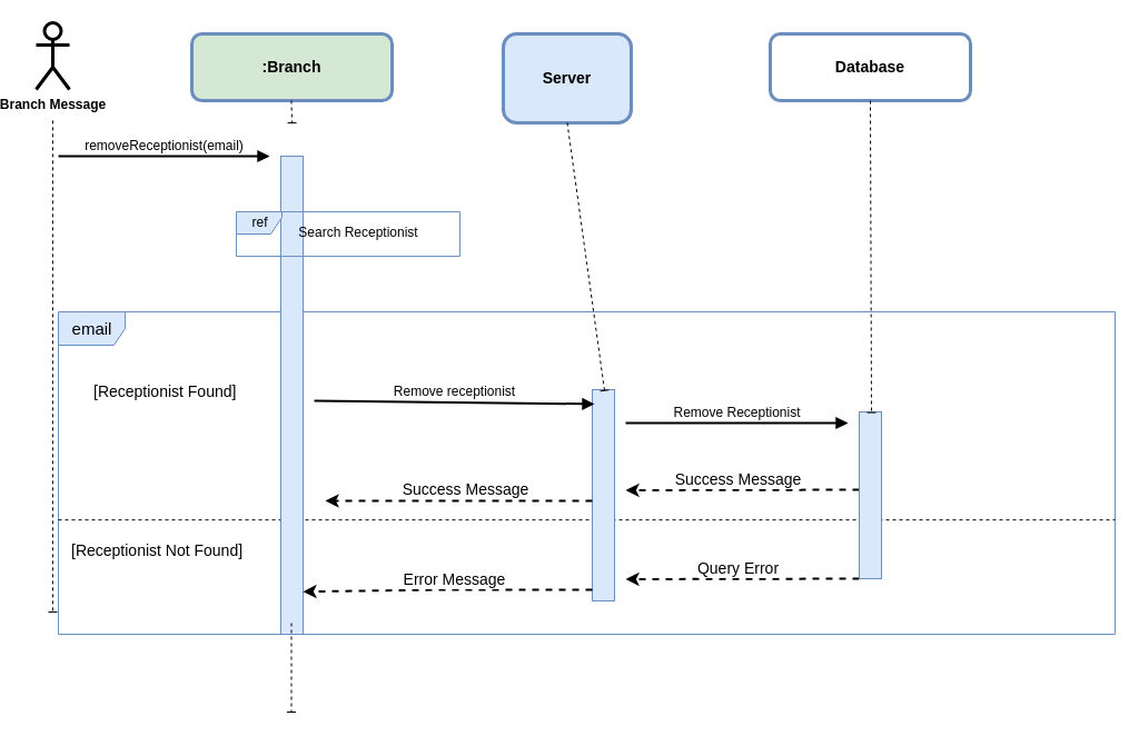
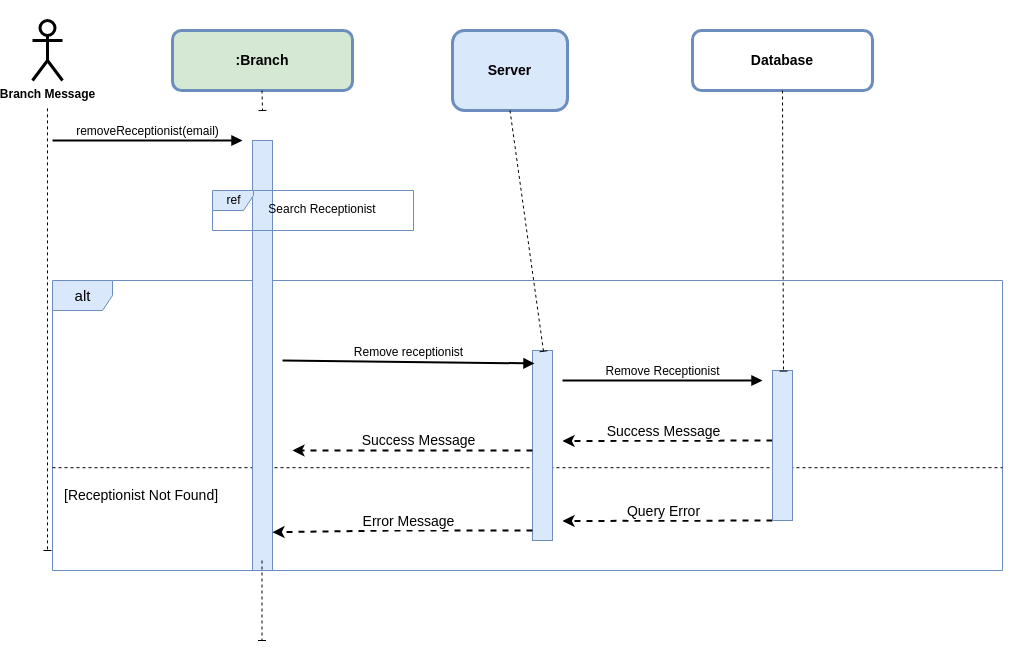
- <mxCell id="6" value="&lt;font style=&quot;font-size: 15px;&quot;&gt;email&lt;/font&gt;" style="shape=umlFrame;tabWidth=110;tabHeight=30;tabPosition=left;html=1;boundedLbl=1;labelInHeader=1;width=60;height=30;fontSize=13;fillColor=#dae8fc;strokeColor=#6c8ebf;" parent="1" vertex="1"><mxGeometry x="40" y="280" width="950" height="290" as="geometry" /></mxCell>
+ <mxCell id="6" value="&lt;font style=&quot;font-size: 15px;&quot;&gt;alt&lt;/font&gt;" style="shape=umlFrame;tabWidth=110;tabHeight=30;tabPosition=left;html=1;boundedLbl=1;labelInHeader=1;width=60;height=30;fontSize=13;fillColor=#dae8fc;strokeColor=#6c8ebf;" parent="1" vertex="1"><mxGeometry x="40" y="280" width="950" height="290" as="geometry" /></mxCell>
- <mxCell id="9" value="[Receptionist Found]" style="text;fontSize=14;" parent="6" vertex="1"><mxGeometry x="30" y="56.875" width="100" height="16.25" as="geometry" /></mxCell>
